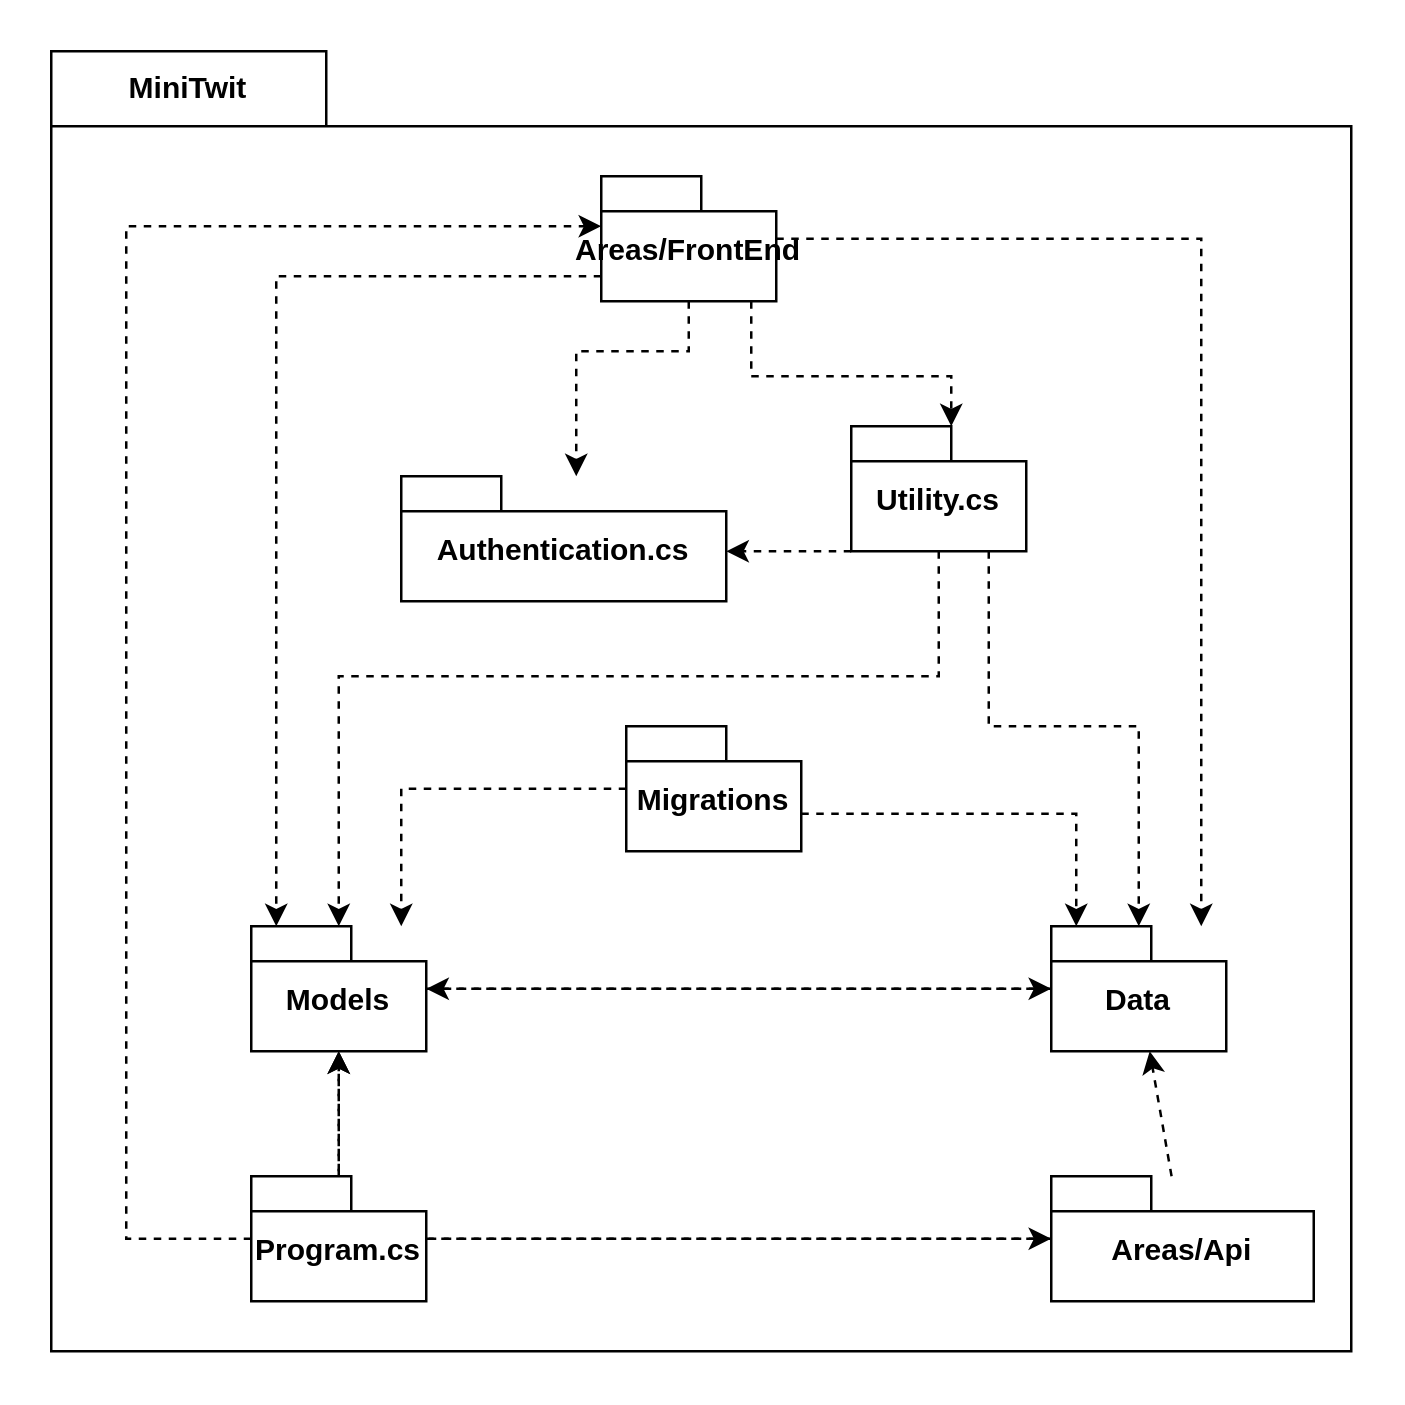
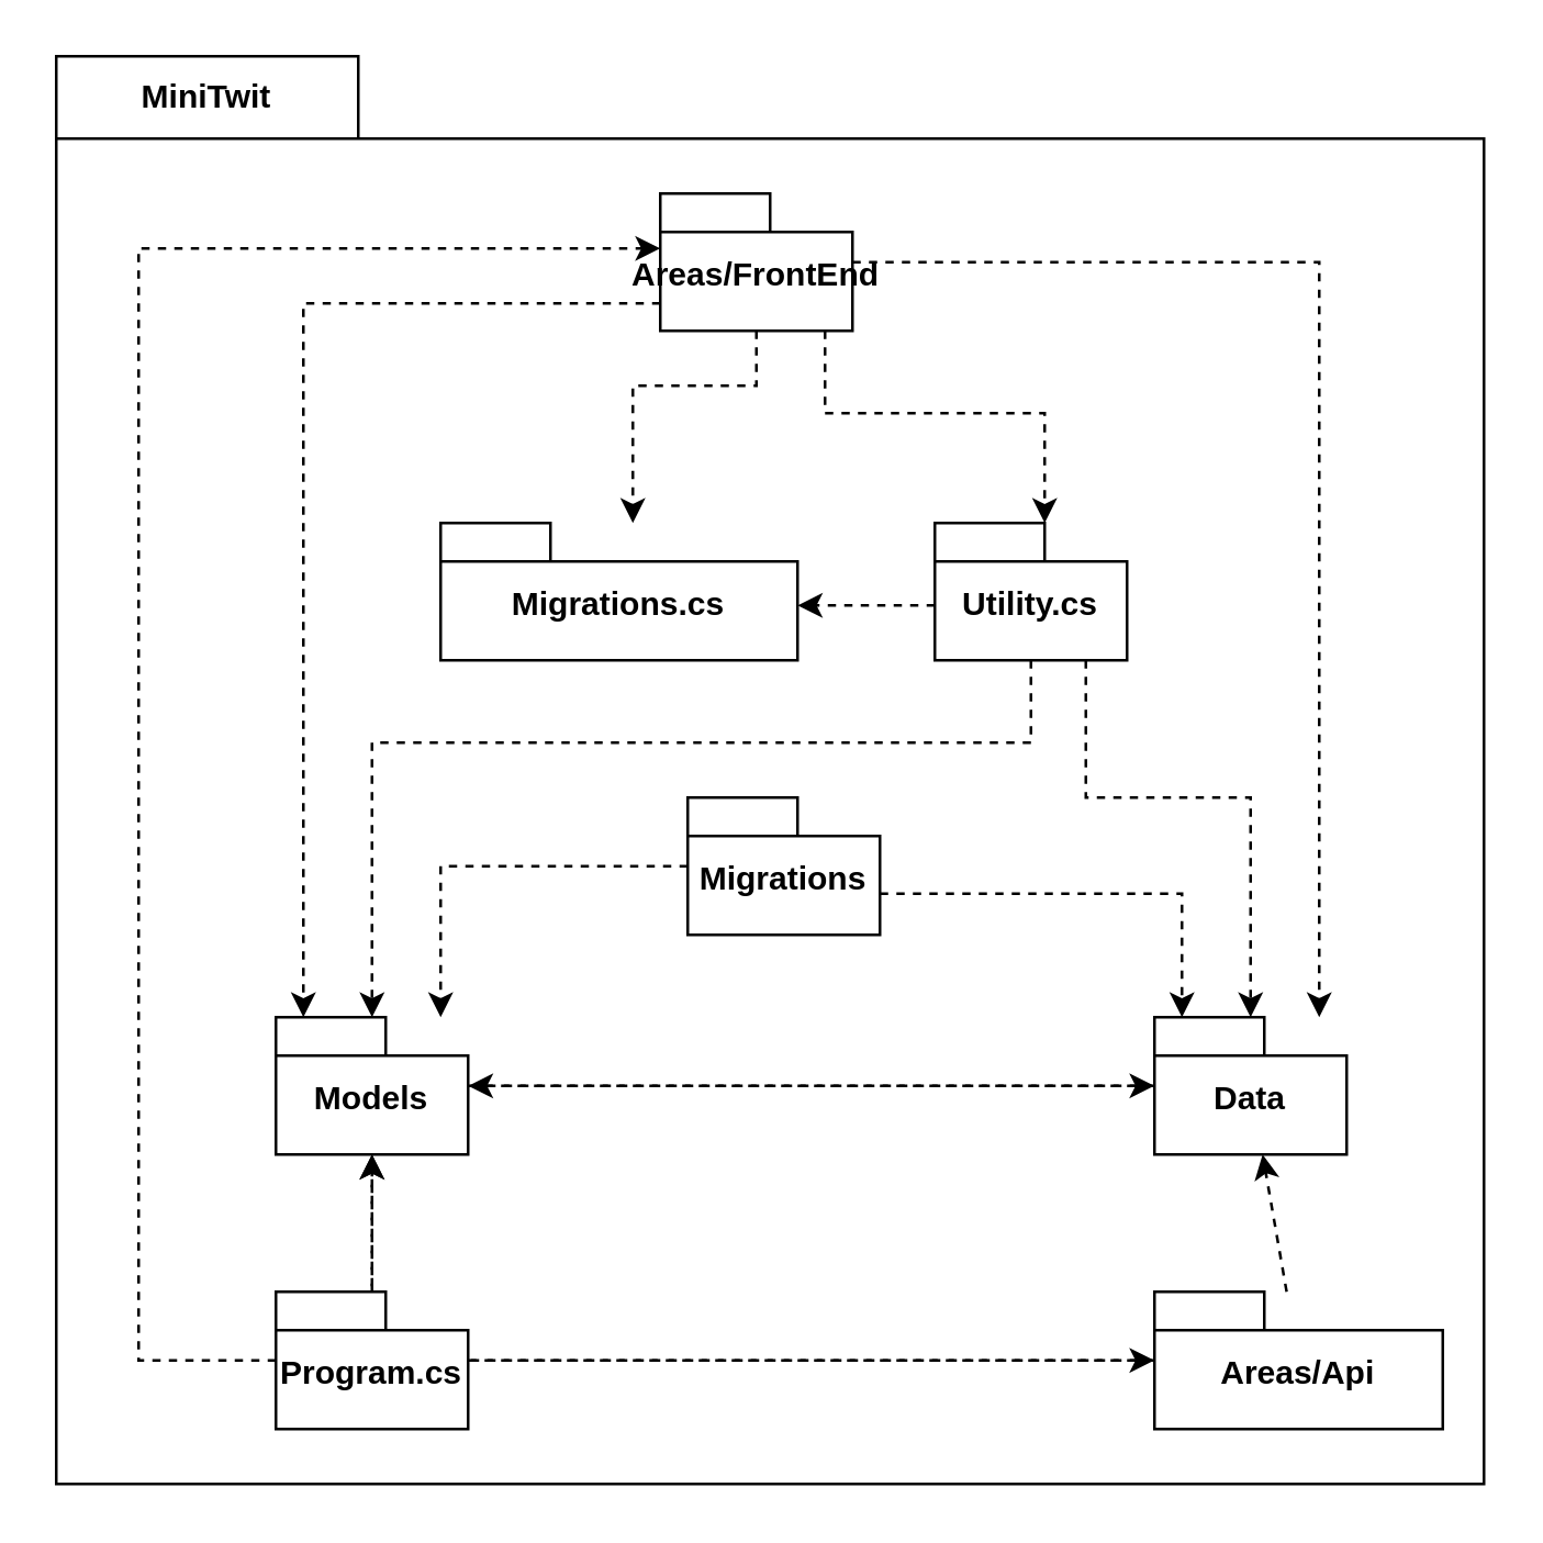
- <mxCell id="14" value="Utility.cs" style="shape=folder;fontStyle=1;spacingTop=10;tabWidth=40;tabHeight=14;tabPosition=left;html=1;whiteSpace=wrap;" vertex="1" parent="1"><mxGeometry x="340" y="170" width="70" height="50" as="geometry" /></mxCell>
+ <mxCell id="14" value="Utility.cs" style="shape=folder;fontStyle=1;spacingTop=10;tabWidth=40;tabHeight=14;tabPosition=left;html=1;whiteSpace=wrap;" vertex="1" parent="1"><mxGeometry x="340" y="190" width="70" height="50" as="geometry" /></mxCell>
- <mxCell id="13" value="Authentication.cs" style="shape=folder;fontStyle=1;spacingTop=10;tabWidth=40;tabHeight=14;tabPosition=left;html=1;whiteSpace=wrap;" vertex="1" parent="1"><mxGeometry x="160" y="190" width="130" height="50" as="geometry" /></mxCell>
+ <mxCell id="13" value="Migrations.cs" style="shape=folder;fontStyle=1;spacingTop=10;tabWidth=40;tabHeight=14;tabPosition=left;html=1;whiteSpace=wrap;" vertex="1" parent="1"><mxGeometry x="160" y="190" width="130" height="50" as="geometry" /></mxCell>
